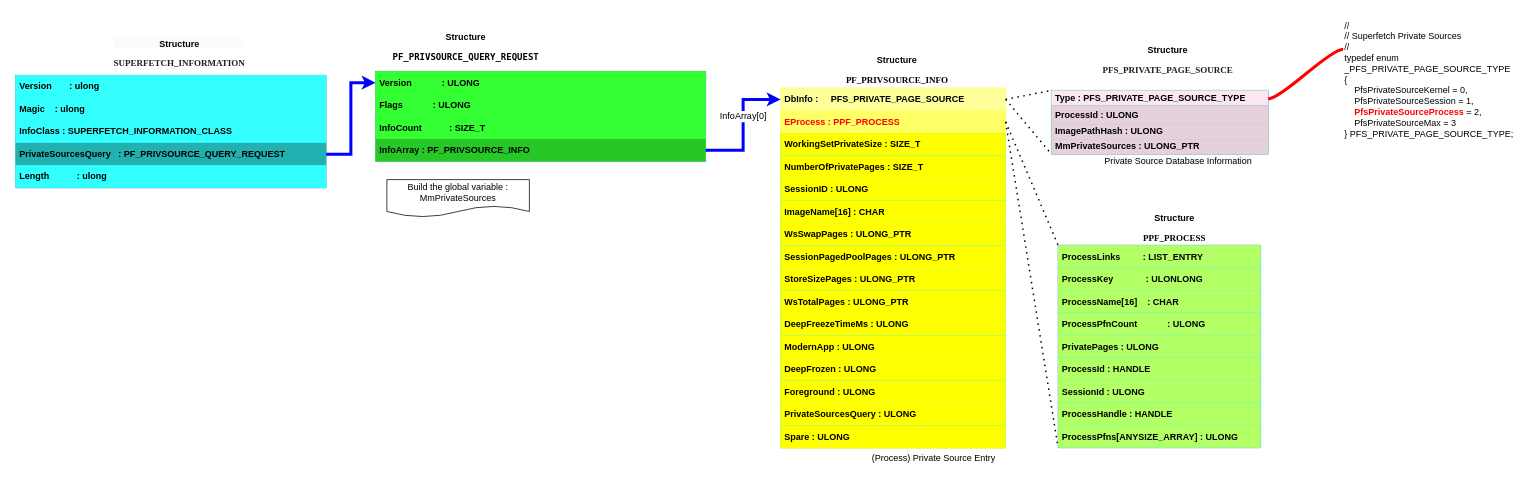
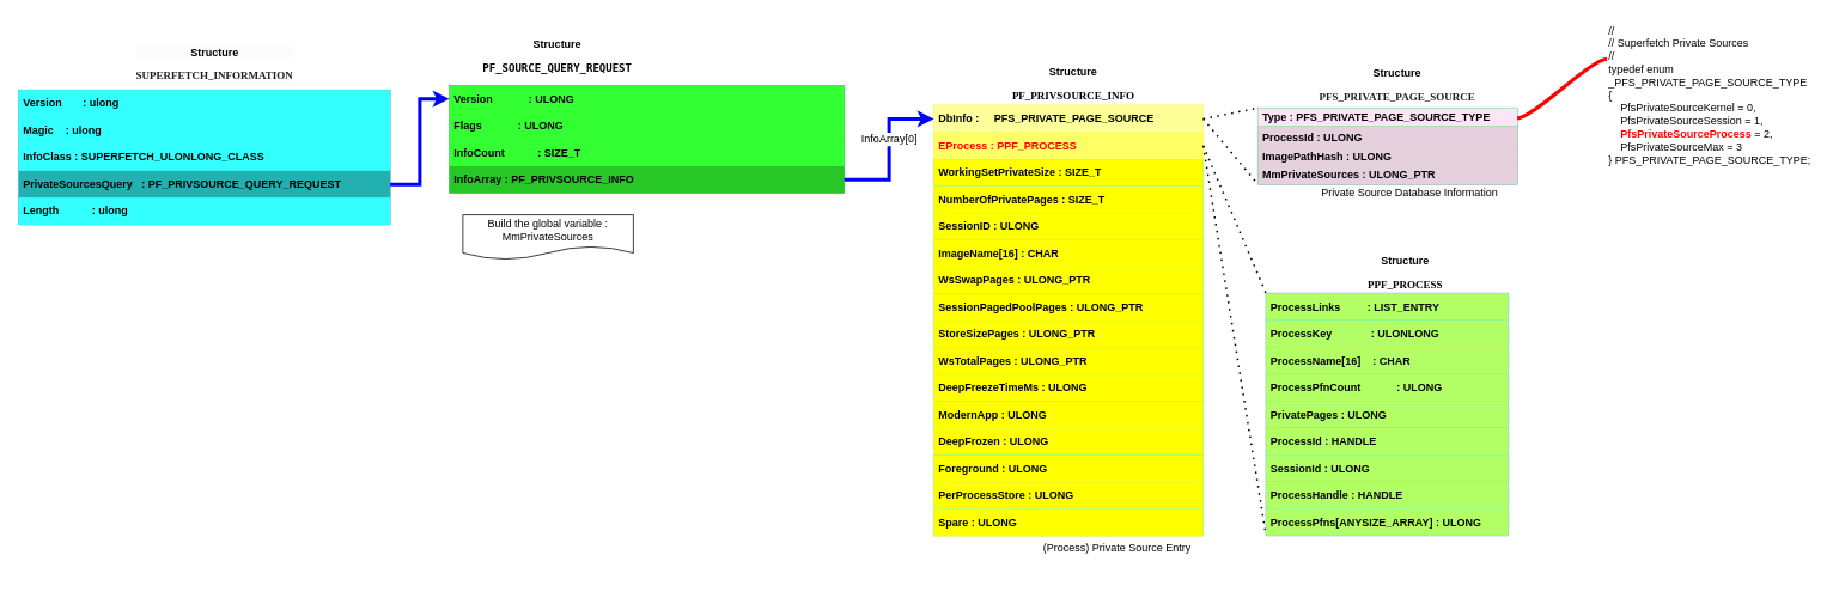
- <mxCell id="24" value="&lt;div style=&quot;font-size: 12px;&quot;&gt;Structure&lt;/div&gt;&lt;div style=&quot;&quot;&gt;&lt;pre style=&quot;&quot;&gt;PF_PRIVSOURCE_QUERY_REQUEST&lt;font face=&quot;Consolas&quot;&gt;&lt;br&gt;&lt;/font&gt;&lt;/pre&gt;&lt;/div&gt;" style="text;strokeColor=none;fillColor=none;html=1;fontSize=12;fontStyle=1;verticalAlign=middle;align=center;" vertex="1" parent="1"><mxGeometry x="504.5" y="33.25" width="230" height="70" as="geometry" /></mxCell>
+ <mxCell id="24" value="&lt;div style=&quot;font-size: 12px;&quot;&gt;Structure&lt;/div&gt;&lt;div style=&quot;&quot;&gt;&lt;pre style=&quot;&quot;&gt;PF_SOURCE_QUERY_REQUEST&lt;font face=&quot;Consolas&quot;&gt;&lt;br&gt;&lt;/font&gt;&lt;/pre&gt;&lt;/div&gt;" style="text;strokeColor=none;fillColor=none;html=1;fontSize=12;fontStyle=1;verticalAlign=middle;align=center;" vertex="1" parent="1"><mxGeometry x="504.5" y="33.25" width="230" height="70" as="geometry" /></mxCell>
- <mxCell id="70" value="&lt;div style=&quot;font-size: 12px;&quot;&gt;Structure&lt;/div&gt;&lt;div style=&quot;&quot;&gt;&lt;pre style=&quot;&quot;&gt;&lt;font face=&quot;Consolas&quot;&gt;&lt;font color=&quot;#1e1e1e&quot;&gt;PFS_PRIVATE_PAGE_SOURCE&lt;/font&gt;&lt;br&gt;&lt;/font&gt;&lt;/pre&gt;&lt;/div&gt;" style="text;strokeColor=none;fillColor=none;html=1;fontSize=12;fontStyle=1;verticalAlign=middle;align=center;" vertex="1" parent="1"><mxGeometry x="1441" y="72" width="230" height="25.491" as="geometry" /></mxCell>
+ <mxCell id="70" value="&lt;div style=&quot;font-size: 12px;&quot;&gt;Structure&lt;/div&gt;&lt;div style=&quot;&quot;&gt;&lt;pre style=&quot;&quot;&gt;&lt;font face=&quot;Consolas&quot;&gt;&lt;font color=&quot;#1e1e1e&quot;&gt;PFS_PRIVATE_PAGE_SOURCE&lt;/font&gt;&lt;br&gt;&lt;/font&gt;&lt;/pre&gt;&lt;/div&gt;" style="text;strokeColor=none;fillColor=none;html=1;fontSize=12;fontStyle=1;verticalAlign=middle;align=center;" vertex="1" parent="1"><mxGeometry x="1441" y="87" width="230" height="25.491" as="geometry" /></mxCell>
- <mxCell id="8" value="&amp;nbsp;InfoClass : SUPERFETCH_INFORMATION_CLASS" style="shape=partialRectangle;html=1;whiteSpace=wrap;connectable=0;fillColor=#33FFFF;top=0;left=0;bottom=0;right=0;overflow=hidden;strokeColor=#001DBC;fontColor=#000000;fontStyle=1;align=left;" vertex="1" parent="7"><mxGeometry width="414" height="30" as="geometry"><mxRectangle width="414" height="30" as="alternateBounds" /></mxGeometry></mxCell>
+ <mxCell id="8" value="&amp;nbsp;InfoClass : SUPERFETCH_ULONLONG_CLASS" style="shape=partialRectangle;html=1;whiteSpace=wrap;connectable=0;fillColor=#33FFFF;top=0;left=0;bottom=0;right=0;overflow=hidden;strokeColor=#001DBC;fontColor=#000000;fontStyle=1;align=left;" vertex="1" parent="7"><mxGeometry width="414" height="30" as="geometry"><mxRectangle width="414" height="30" as="alternateBounds" /></mxGeometry></mxCell>
- <mxCell id="55" value="&amp;nbsp;PrivateSourcesQuery :&amp;nbsp;ULONG" style="shape=partialRectangle;html=1;whiteSpace=wrap;connectable=0;fillColor=#FFFF00;top=0;left=0;bottom=0;right=0;overflow=hidden;strokeColor=#001DBC;fontStyle=1;fontColor=#000000;align=left;" vertex="1" parent="54"><mxGeometry width="300" height="30" as="geometry"><mxRectangle width="300" height="30" as="alternateBounds" /></mxGeometry></mxCell>
+ <mxCell id="55" value="&amp;nbsp;PerProcessStore :&amp;nbsp;ULONG" style="shape=partialRectangle;html=1;whiteSpace=wrap;connectable=0;fillColor=#FFFF00;top=0;left=0;bottom=0;right=0;overflow=hidden;strokeColor=#001DBC;fontStyle=1;fontColor=#000000;align=left;" vertex="1" parent="54"><mxGeometry width="300" height="30" as="geometry"><mxRectangle width="300" height="30" as="alternateBounds" /></mxGeometry></mxCell>
